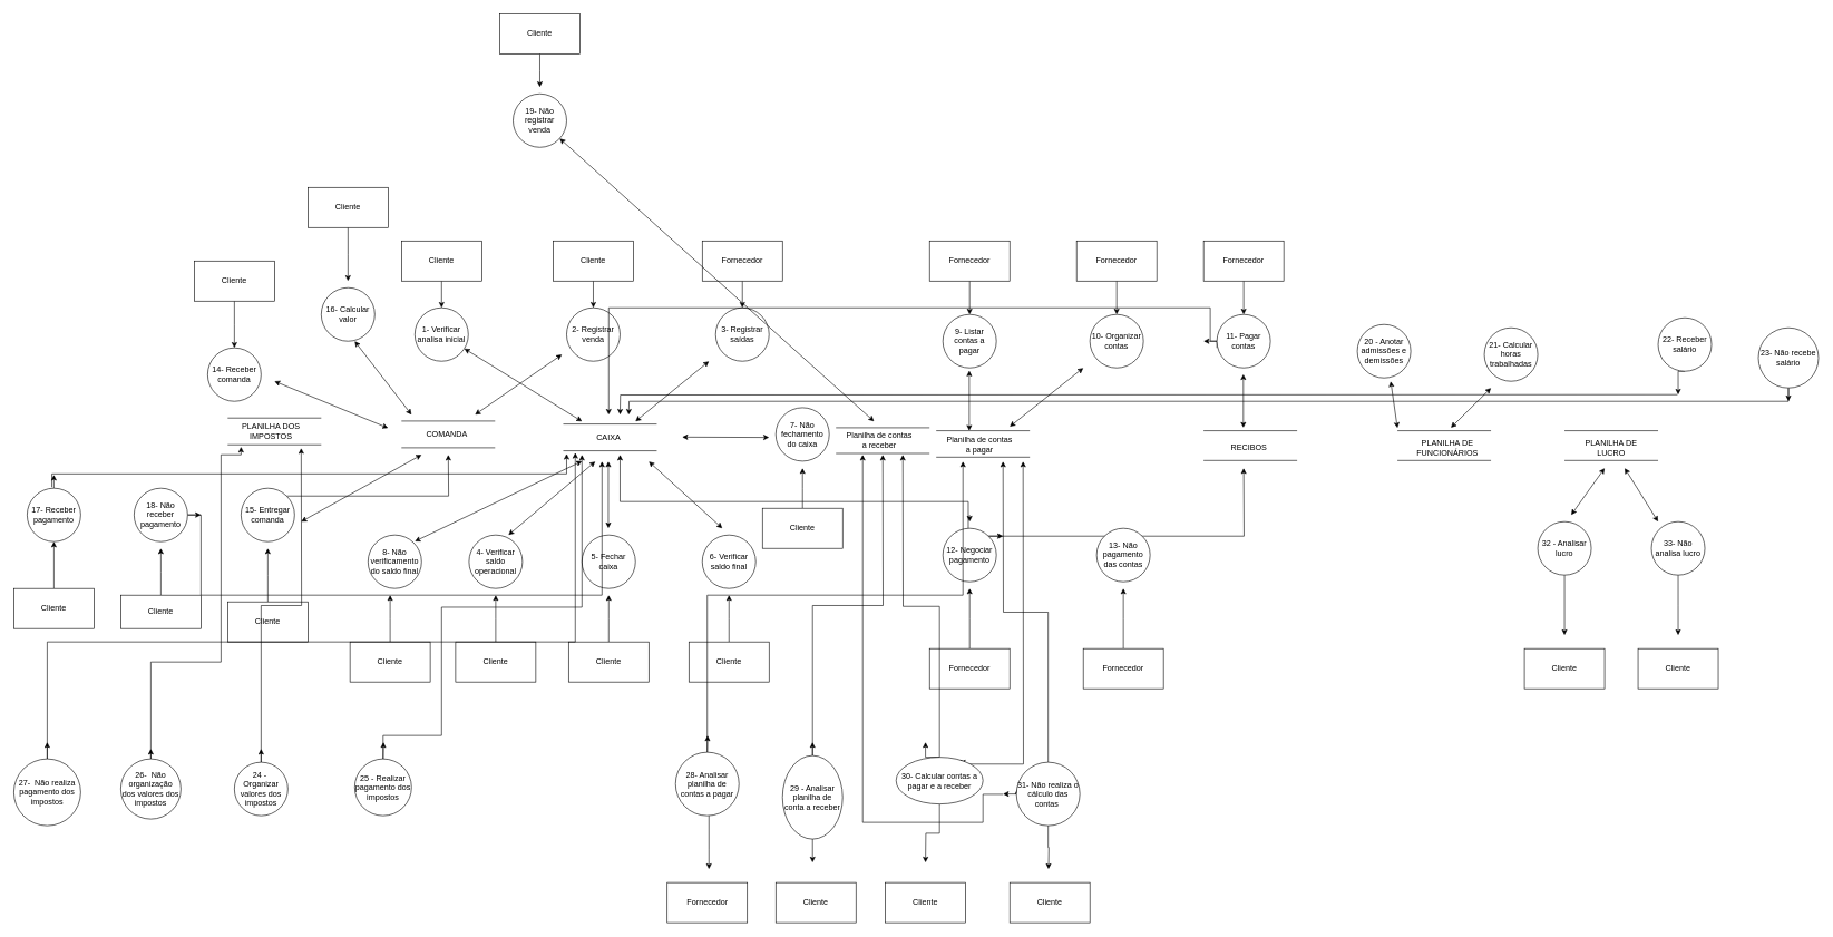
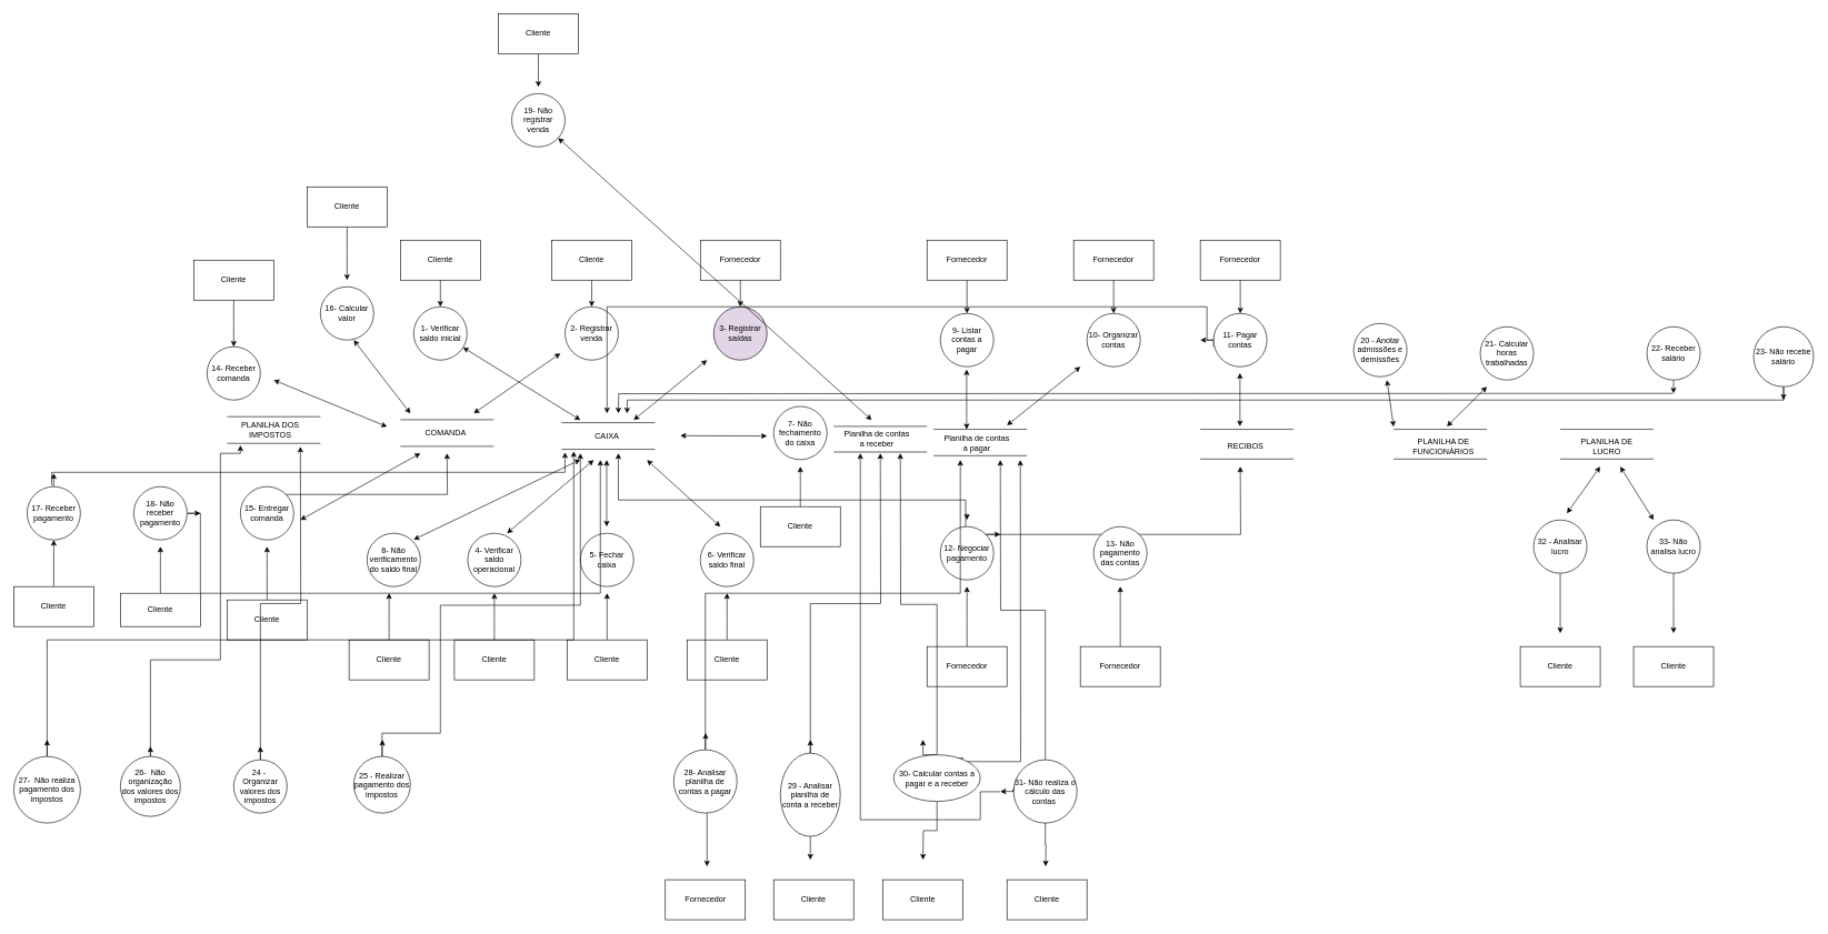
- <mxCell id="9" value="1- Verificar analisa inicial" style="ellipse;whiteSpace=wrap;html=1;aspect=fixed;" parent="1" vertex="1"><mxGeometry x="620" y="460" width="80" height="80" as="geometry" /></mxCell>
+ <mxCell id="9" value="1- Verificar saldo inicial" style="ellipse;whiteSpace=wrap;html=1;aspect=fixed;" parent="1" vertex="1"><mxGeometry x="620" y="460" width="80" height="80" as="geometry" /></mxCell>
- <mxCell id="8" value="3- Registrar saídas" style="ellipse;whiteSpace=wrap;html=1;aspect=fixed;" parent="1" vertex="1"><mxGeometry x="1070" y="460" width="80" height="80" as="geometry" /></mxCell>
+ <mxCell id="8" value="3- Registrar saídas" style="ellipse;whiteSpace=wrap;html=1;aspect=fixed;fillColor=#e1d5e7;" parent="1" vertex="1"><mxGeometry x="1070" y="460" width="80" height="80" as="geometry" /></mxCell>
- <mxCell id="104" value="22- Receber salário" style="ellipse;whiteSpace=wrap;html=1;aspect=fixed;" parent="1" vertex="1"><mxGeometry x="2480" y="475" width="80" height="80" as="geometry" /></mxCell>
+ <mxCell id="104" value="22- Receber salário" style="ellipse;whiteSpace=wrap;html=1;aspect=fixed;" parent="1" vertex="1"><mxGeometry x="2470" y="490" width="80" height="80" as="geometry" /></mxCell>
